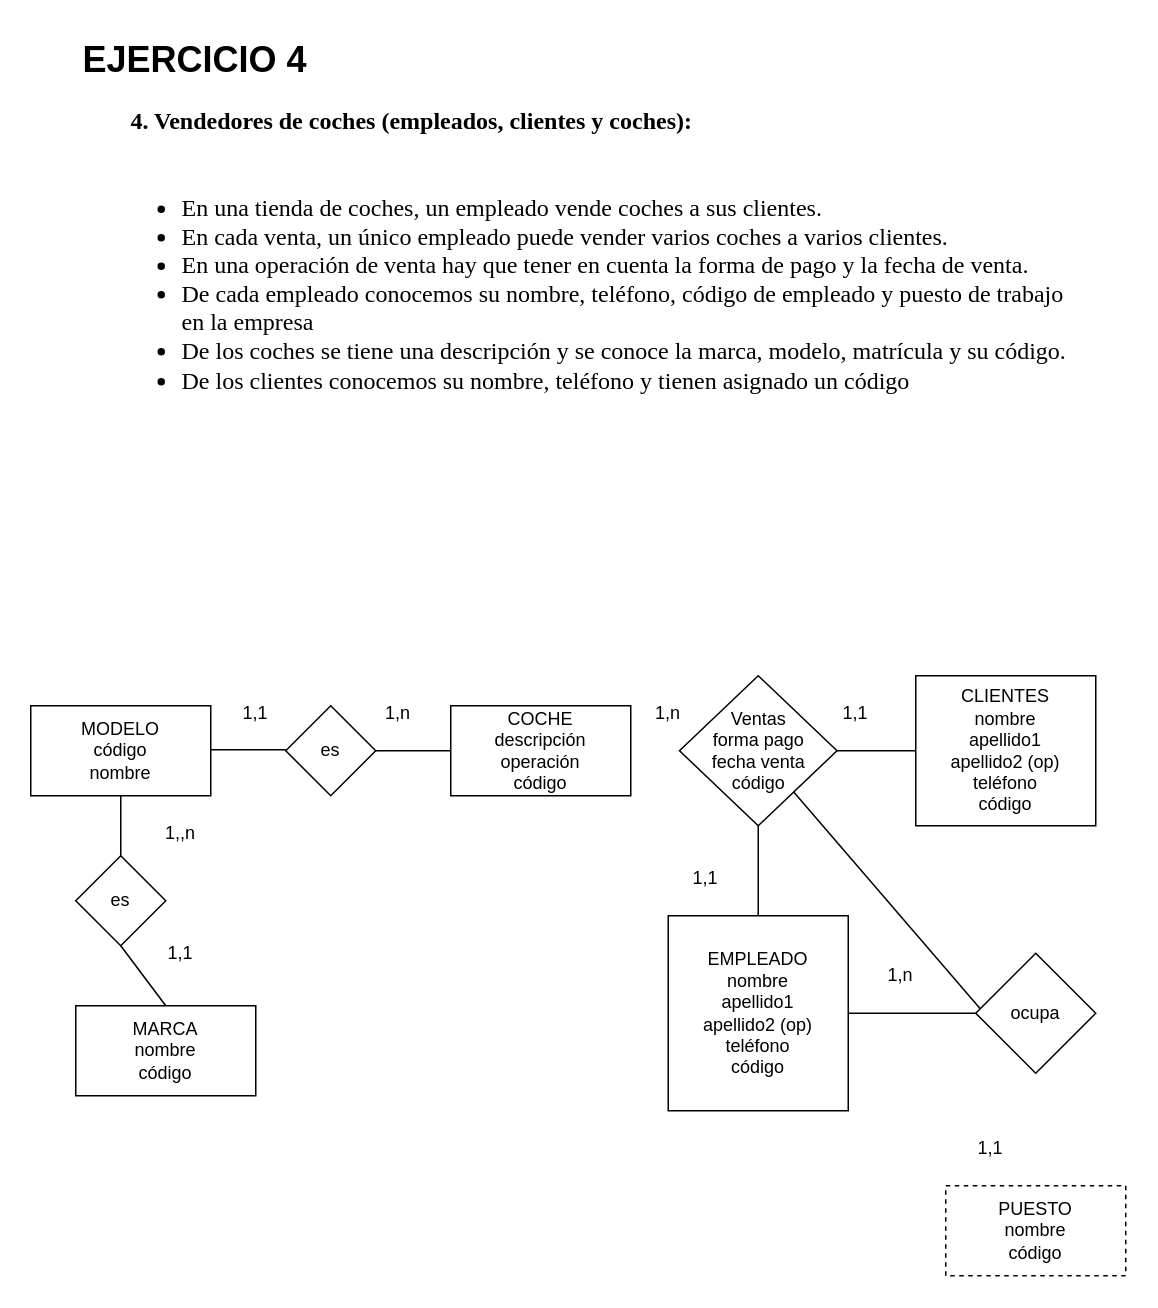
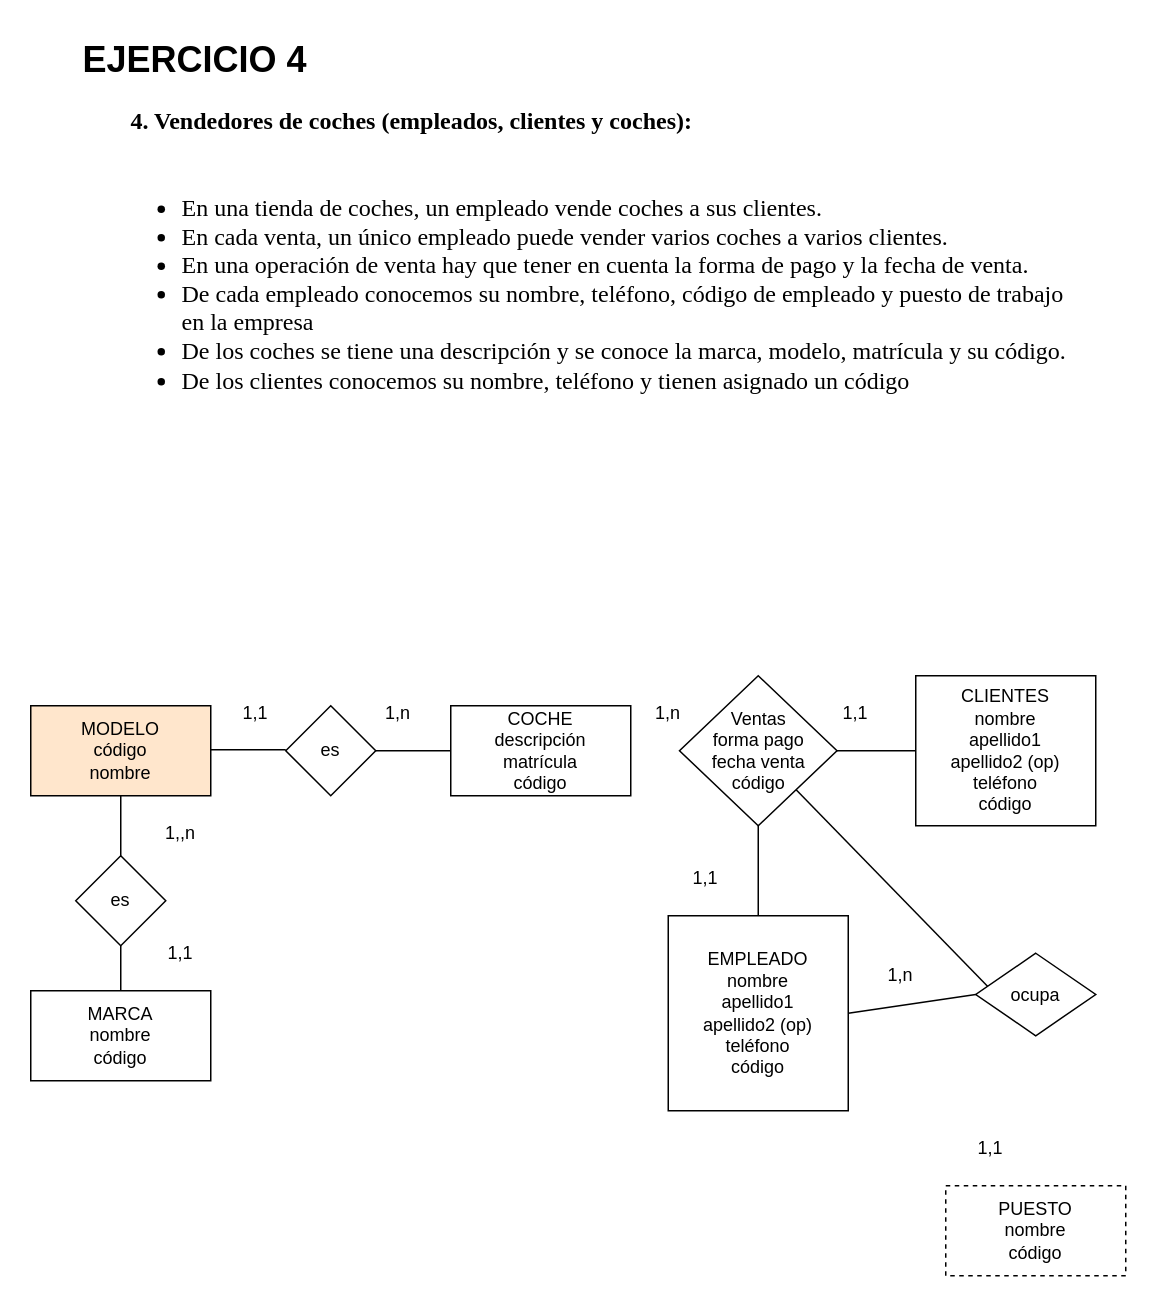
- <mxCell id="9" value="MODELO&lt;br&gt;código&lt;br&gt;nombre" style="rounded=0;whiteSpace=wrap;html=1;" parent="1" vertex="1"><mxGeometry x="20" y="470" width="120" height="60" as="geometry" /></mxCell>
+ <mxCell id="9" value="MODELO&lt;br&gt;código&lt;br&gt;nombre" style="rounded=0;whiteSpace=wrap;html=1;fillColor=#ffe6cc;" parent="1" vertex="1"><mxGeometry x="20" y="470" width="120" height="60" as="geometry" /></mxCell>
- <mxCell id="4" value="COCHE&lt;br&gt;descripción&lt;br&gt;operación&lt;br&gt;código" style="rounded=0;whiteSpace=wrap;html=1;" parent="1" vertex="1"><mxGeometry x="300" y="470" width="120" height="60" as="geometry" /></mxCell>
+ <mxCell id="4" value="COCHE&lt;br&gt;descripción&lt;br&gt;matrícula&lt;br&gt;código" style="rounded=0;whiteSpace=wrap;html=1;" parent="1" vertex="1"><mxGeometry x="300" y="470" width="120" height="60" as="geometry" /></mxCell>
- <mxCell id="20" value="ocupa" style="rhombus;whiteSpace=wrap;html=1;" vertex="1" parent="1"><mxGeometry x="650" y="635" width="80" height="80" as="geometry" /></mxCell>
+ <mxCell id="20" value="ocupa" style="rhombus;whiteSpace=wrap;html=1;" vertex="1" parent="1"><mxGeometry x="650" y="635" width="80" height="55" as="geometry" /></mxCell>
- <mxCell id="10" value="MARCA&lt;br&gt;nombre&lt;br&gt;código" style="rounded=0;whiteSpace=wrap;html=1;" parent="1" vertex="1"><mxGeometry x="50" y="670" width="120" height="60" as="geometry" /></mxCell>
+ <mxCell id="10" value="MARCA&lt;br&gt;nombre&lt;br&gt;código" style="rounded=0;whiteSpace=wrap;html=1;" parent="1" vertex="1"><mxGeometry x="20" y="660" width="120" height="60" as="geometry" /></mxCell>
